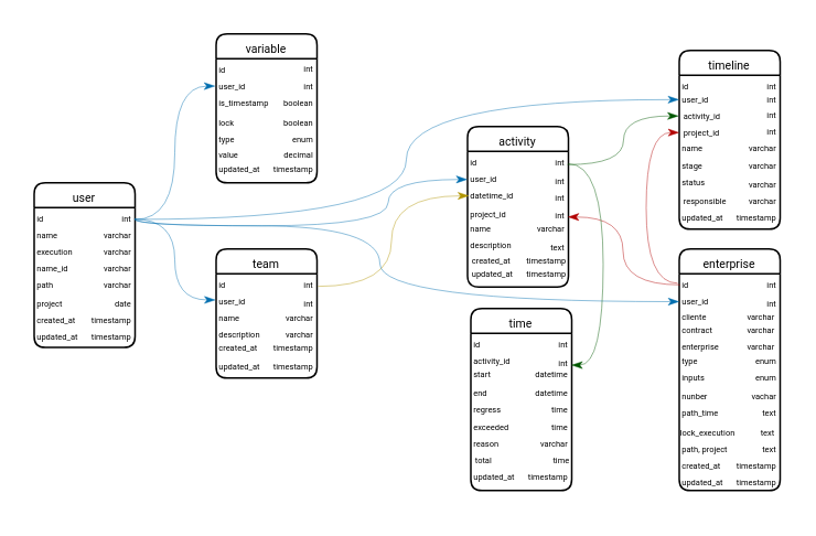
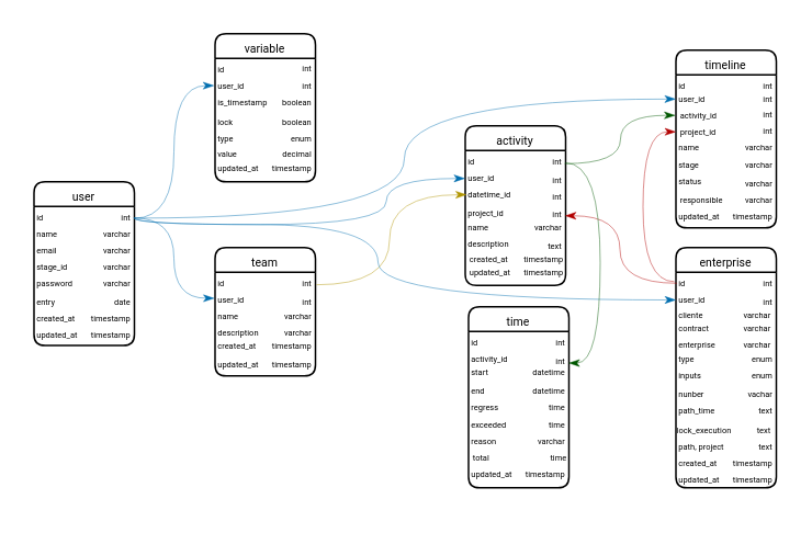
- <mxCell id="6" value="&lt;font face=&quot;Roboto&quot; style=&quot;font-size: 5px;&quot;&gt;execution&lt;/font&gt;" style="text;html=1;align=left;verticalAlign=middle;resizable=0;points=[];autosize=1;strokeColor=none;fillColor=none;fontFamily=Architects Daughter;fontSource=https%3A%2F%2Ffonts.googleapis.com%2Fcss%3Ffamily%3DArchitects%2BDaughter;" parent="2" vertex="1"><mxGeometry y="25" width="30" height="30" as="geometry" /></mxCell>
+ <mxCell id="6" value="&lt;font face=&quot;Roboto&quot; style=&quot;font-size: 5px;&quot;&gt;email&lt;/font&gt;" style="text;html=1;align=left;verticalAlign=middle;resizable=0;points=[];autosize=1;strokeColor=none;fillColor=none;fontFamily=Architects Daughter;fontSource=https%3A%2F%2Ffonts.googleapis.com%2Fcss%3Ffamily%3DArchitects%2BDaughter;" parent="2" vertex="1"><mxGeometry y="25" width="30" height="30" as="geometry" /></mxCell>
- <mxCell id="8" value="&lt;font face=&quot;Roboto&quot; style=&quot;font-size: 5px;&quot;&gt;name_id&lt;/font&gt;" style="text;html=1;align=left;verticalAlign=middle;resizable=0;points=[];autosize=1;strokeColor=none;fillColor=none;fontFamily=Architects Daughter;fontSource=https%3A%2F%2Ffonts.googleapis.com%2Fcss%3Ffamily%3DArchitects%2BDaughter;" parent="2" vertex="1"><mxGeometry y="35" width="40" height="30" as="geometry" /></mxCell>
+ <mxCell id="8" value="&lt;font face=&quot;Roboto&quot; style=&quot;font-size: 5px;&quot;&gt;stage_id&lt;/font&gt;" style="text;html=1;align=left;verticalAlign=middle;resizable=0;points=[];autosize=1;strokeColor=none;fillColor=none;fontFamily=Architects Daughter;fontSource=https%3A%2F%2Ffonts.googleapis.com%2Fcss%3Ffamily%3DArchitects%2BDaughter;" parent="2" vertex="1"><mxGeometry y="35" width="40" height="30" as="geometry" /></mxCell>
- <mxCell id="10" value="&lt;font face=&quot;Roboto&quot; style=&quot;font-size: 5px;&quot;&gt;path&lt;/font&gt;" style="text;html=1;align=left;verticalAlign=middle;resizable=0;points=[];autosize=1;strokeColor=none;fillColor=none;fontFamily=Architects Daughter;fontSource=https%3A%2F%2Ffonts.googleapis.com%2Fcss%3Ffamily%3DArchitects%2BDaughter;" parent="2" vertex="1"><mxGeometry y="47" width="40" height="26" as="geometry" /></mxCell>
+ <mxCell id="10" value="&lt;font face=&quot;Roboto&quot; style=&quot;font-size: 5px;&quot;&gt;password&lt;/font&gt;" style="text;html=1;align=left;verticalAlign=middle;resizable=0;points=[];autosize=1;strokeColor=none;fillColor=none;fontFamily=Architects Daughter;fontSource=https%3A%2F%2Ffonts.googleapis.com%2Fcss%3Ffamily%3DArchitects%2BDaughter;" parent="2" vertex="1"><mxGeometry y="47" width="40" height="26" as="geometry" /></mxCell>
- <mxCell id="12" value="&lt;font face=&quot;Roboto&quot;&gt;&lt;span style=&quot;font-size: 5px;&quot;&gt;project&lt;/span&gt;&lt;/font&gt;" style="text;html=1;align=left;verticalAlign=middle;resizable=0;points=[];autosize=1;strokeColor=none;fillColor=none;fontFamily=Architects Daughter;fontSource=https%3A%2F%2Ffonts.googleapis.com%2Fcss%3Ffamily%3DArchitects%2BDaughter;" parent="2" vertex="1"><mxGeometry y="57" width="29" height="27" as="geometry" /></mxCell>
+ <mxCell id="12" value="&lt;font face=&quot;Roboto&quot;&gt;&lt;span style=&quot;font-size: 5px;&quot;&gt;entry&lt;/span&gt;&lt;/font&gt;" style="text;html=1;align=left;verticalAlign=middle;resizable=0;points=[];autosize=1;strokeColor=none;fillColor=none;fontFamily=Architects Daughter;fontSource=https%3A%2F%2Ffonts.googleapis.com%2Fcss%3Ffamily%3DArchitects%2BDaughter;" parent="2" vertex="1"><mxGeometry y="57" width="29" height="27" as="geometry" /></mxCell>
